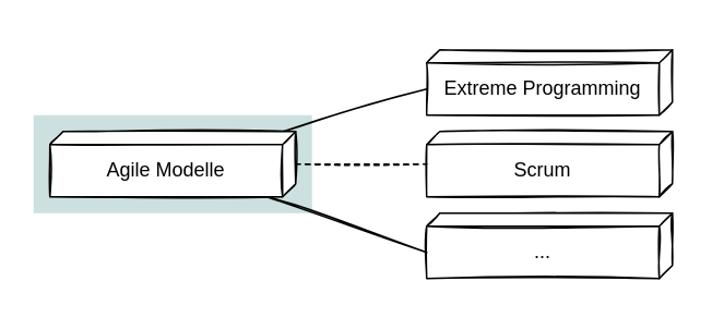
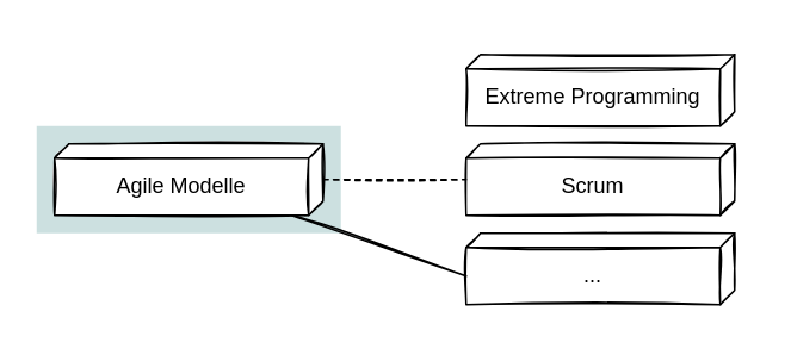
- <mxCell id="7" style="edgeStyle=none;rounded=0;sketch=1;orthogonalLoop=1;jettySize=auto;html=1;entryX=0;entryY=0;entryDx=24;entryDy=150;entryPerimeter=0;shadow=0;endArrow=none;endFill=0;fontSize=12;" edge="1" parent="1" source="10" target="4"><mxGeometry relative="1" as="geometry" /></mxCell>
